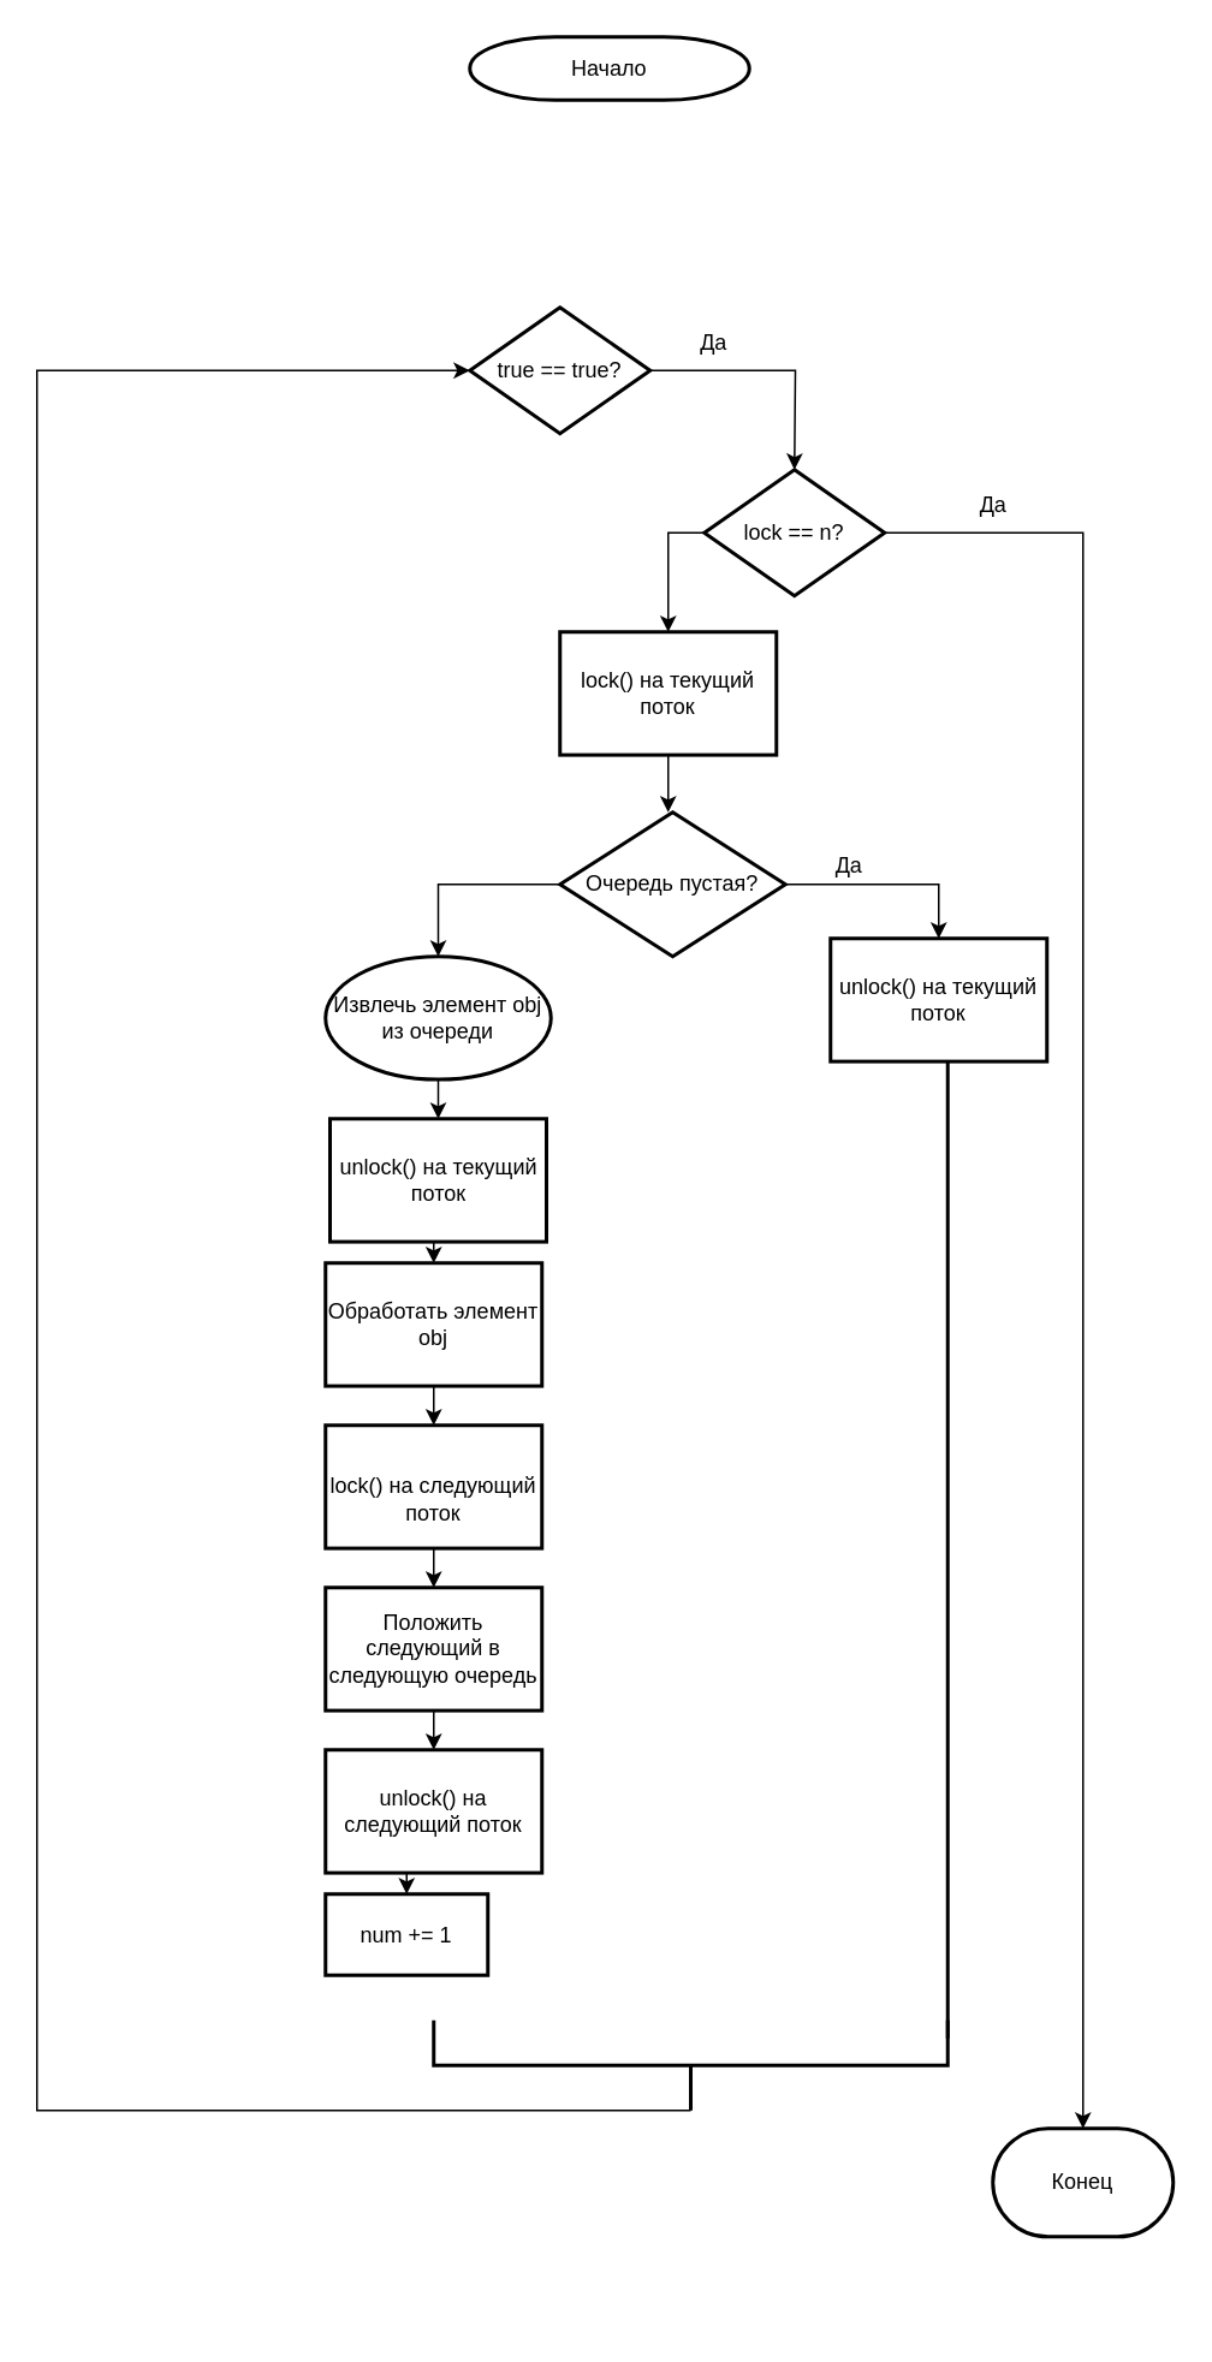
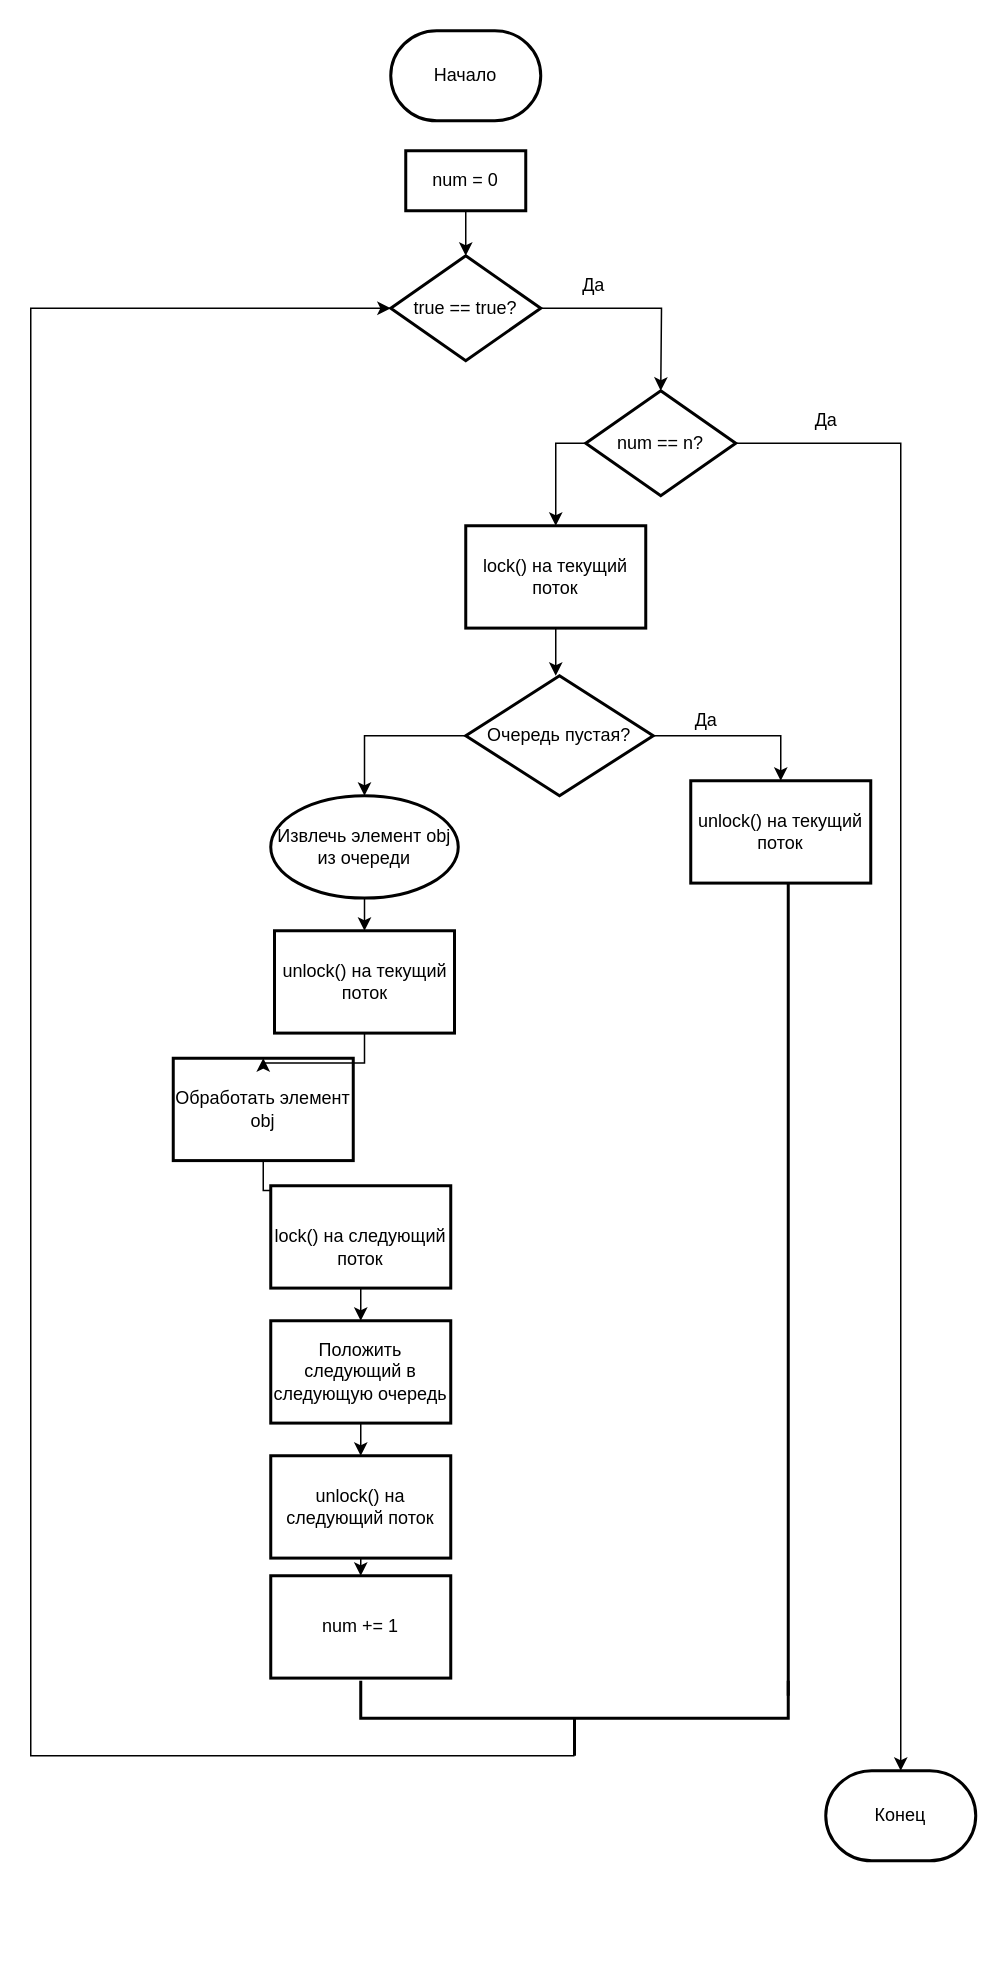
- <mxCell id="2" value="Начало" style="strokeWidth=2;html=1;shape=mxgraph.flowchart.terminator;whiteSpace=wrap;rounded=0;" vertex="1" parent="1"><mxGeometry x="260" y="20" width="155" height="35" as="geometry" /></mxCell>
+ <mxCell id="2" value="Начало" style="strokeWidth=2;html=1;shape=mxgraph.flowchart.terminator;whiteSpace=wrap;rounded=0;" vertex="1" parent="1"><mxGeometry x="260" y="20" width="100" height="60" as="geometry" /></mxCell>
+ <mxCell id="5" value="num = 0" style="rounded=0;whiteSpace=wrap;html=1;absoluteArcSize=1;arcSize=14;strokeWidth=2;" vertex="1" parent="1"><mxGeometry x="270" y="100" width="80" height="40" as="geometry" /></mxCell>
+ <mxCell id="4" style="edgeStyle=orthogonalEdgeStyle;rounded=0;orthogonalLoop=1;jettySize=auto;html=1;exitX=0.5;exitY=1;exitDx=0;exitDy=0;entryX=0.5;entryY=0;entryDx=0;entryDy=0;entryPerimeter=0;" edge="1" parent="1" source="5" target="7"><mxGeometry relative="1" as="geometry" /></mxCell>
- <mxCell id="11" value="lock == n?" style="strokeWidth=2;html=1;shape=mxgraph.flowchart.decision;whiteSpace=wrap;" vertex="1" parent="1"><mxGeometry x="390" y="260" width="100" height="70" as="geometry" /></mxCell>
+ <mxCell id="11" value="num == n?" style="strokeWidth=2;html=1;shape=mxgraph.flowchart.decision;whiteSpace=wrap;" vertex="1" parent="1"><mxGeometry x="390" y="260" width="100" height="70" as="geometry" /></mxCell>
- <mxCell id="22" value="Обработать элемент&lt;br&gt;obj" style="rounded=0;whiteSpace=wrap;html=1;absoluteArcSize=1;arcSize=14;strokeWidth=2;" vertex="1" parent="1"><mxGeometry x="180" y="700" width="120" height="68.23" as="geometry" /></mxCell>
+ <mxCell id="22" value="Обработать элемент&lt;br&gt;obj" style="rounded=0;whiteSpace=wrap;html=1;absoluteArcSize=1;arcSize=14;strokeWidth=2;" vertex="1" parent="1"><mxGeometry x="115" y="705" width="120" height="68.23" as="geometry" /></mxCell>
- <mxCell id="18" value="num += 1" style="rounded=0;whiteSpace=wrap;html=1;absoluteArcSize=1;arcSize=14;strokeWidth=2;" vertex="1" parent="1"><mxGeometry x="180" y="1050" width="90" height="45" as="geometry" /></mxCell>
+ <mxCell id="18" value="num += 1" style="rounded=0;whiteSpace=wrap;html=1;absoluteArcSize=1;arcSize=14;strokeWidth=2;" vertex="1" parent="1"><mxGeometry x="180" y="1050" width="120" height="68.23" as="geometry" /></mxCell>
